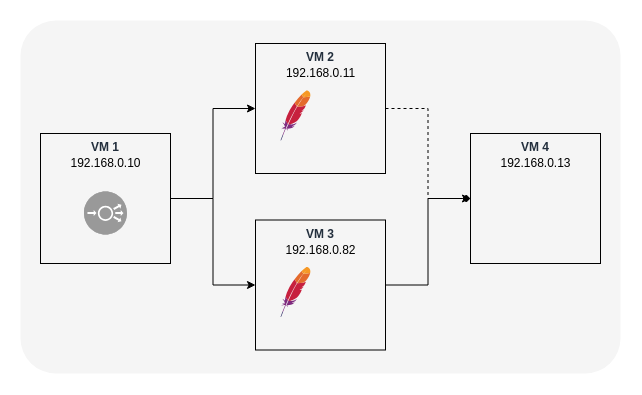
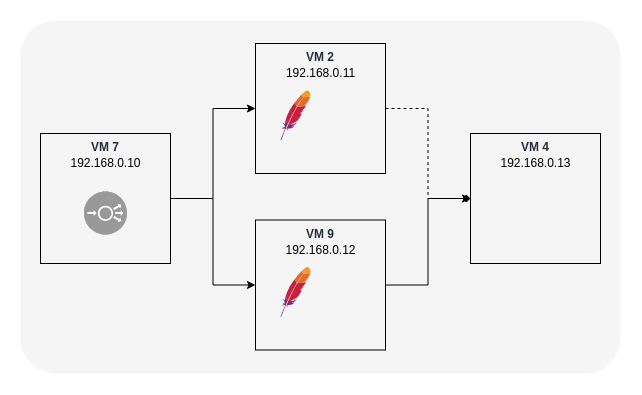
- <mxCell id="10" value="VM 1" style="dashed=0;verticalAlign=top;fontStyle=1;fontColor=#232F3D;fillColor=none;" parent="1" vertex="1"><mxGeometry x="40" y="133" width="130" height="130" as="geometry" /></mxCell>
+ <mxCell id="10" value="VM 7" style="dashed=0;verticalAlign=top;fontStyle=1;fontColor=#232F3D;fillColor=none;" parent="1" vertex="1"><mxGeometry x="40" y="133" width="130" height="130" as="geometry" /></mxCell>
- <mxCell id="5" value="VM 3" style="dashed=0;verticalAlign=top;fontStyle=1;fontColor=#232F3D;fillColor=none;" parent="1" vertex="1"><mxGeometry x="255" y="219.5" width="130" height="130" as="geometry" /></mxCell>
+ <mxCell id="5" value="VM 9" style="dashed=0;verticalAlign=top;fontStyle=1;fontColor=#232F3D;fillColor=none;" parent="1" vertex="1"><mxGeometry x="255" y="219.5" width="130" height="130" as="geometry" /></mxCell>
- <mxCell id="18" value="192.168.0.82" style="text;html=1;align=center;verticalAlign=middle;resizable=0;points=[];autosize=1;" parent="1" vertex="1"><mxGeometry x="275" y="239.5" width="90" height="20" as="geometry" /></mxCell>
+ <mxCell id="18" value="192.168.0.12" style="text;html=1;align=center;verticalAlign=middle;resizable=0;points=[];autosize=1;" parent="1" vertex="1"><mxGeometry x="275" y="239.5" width="90" height="20" as="geometry" /></mxCell>
